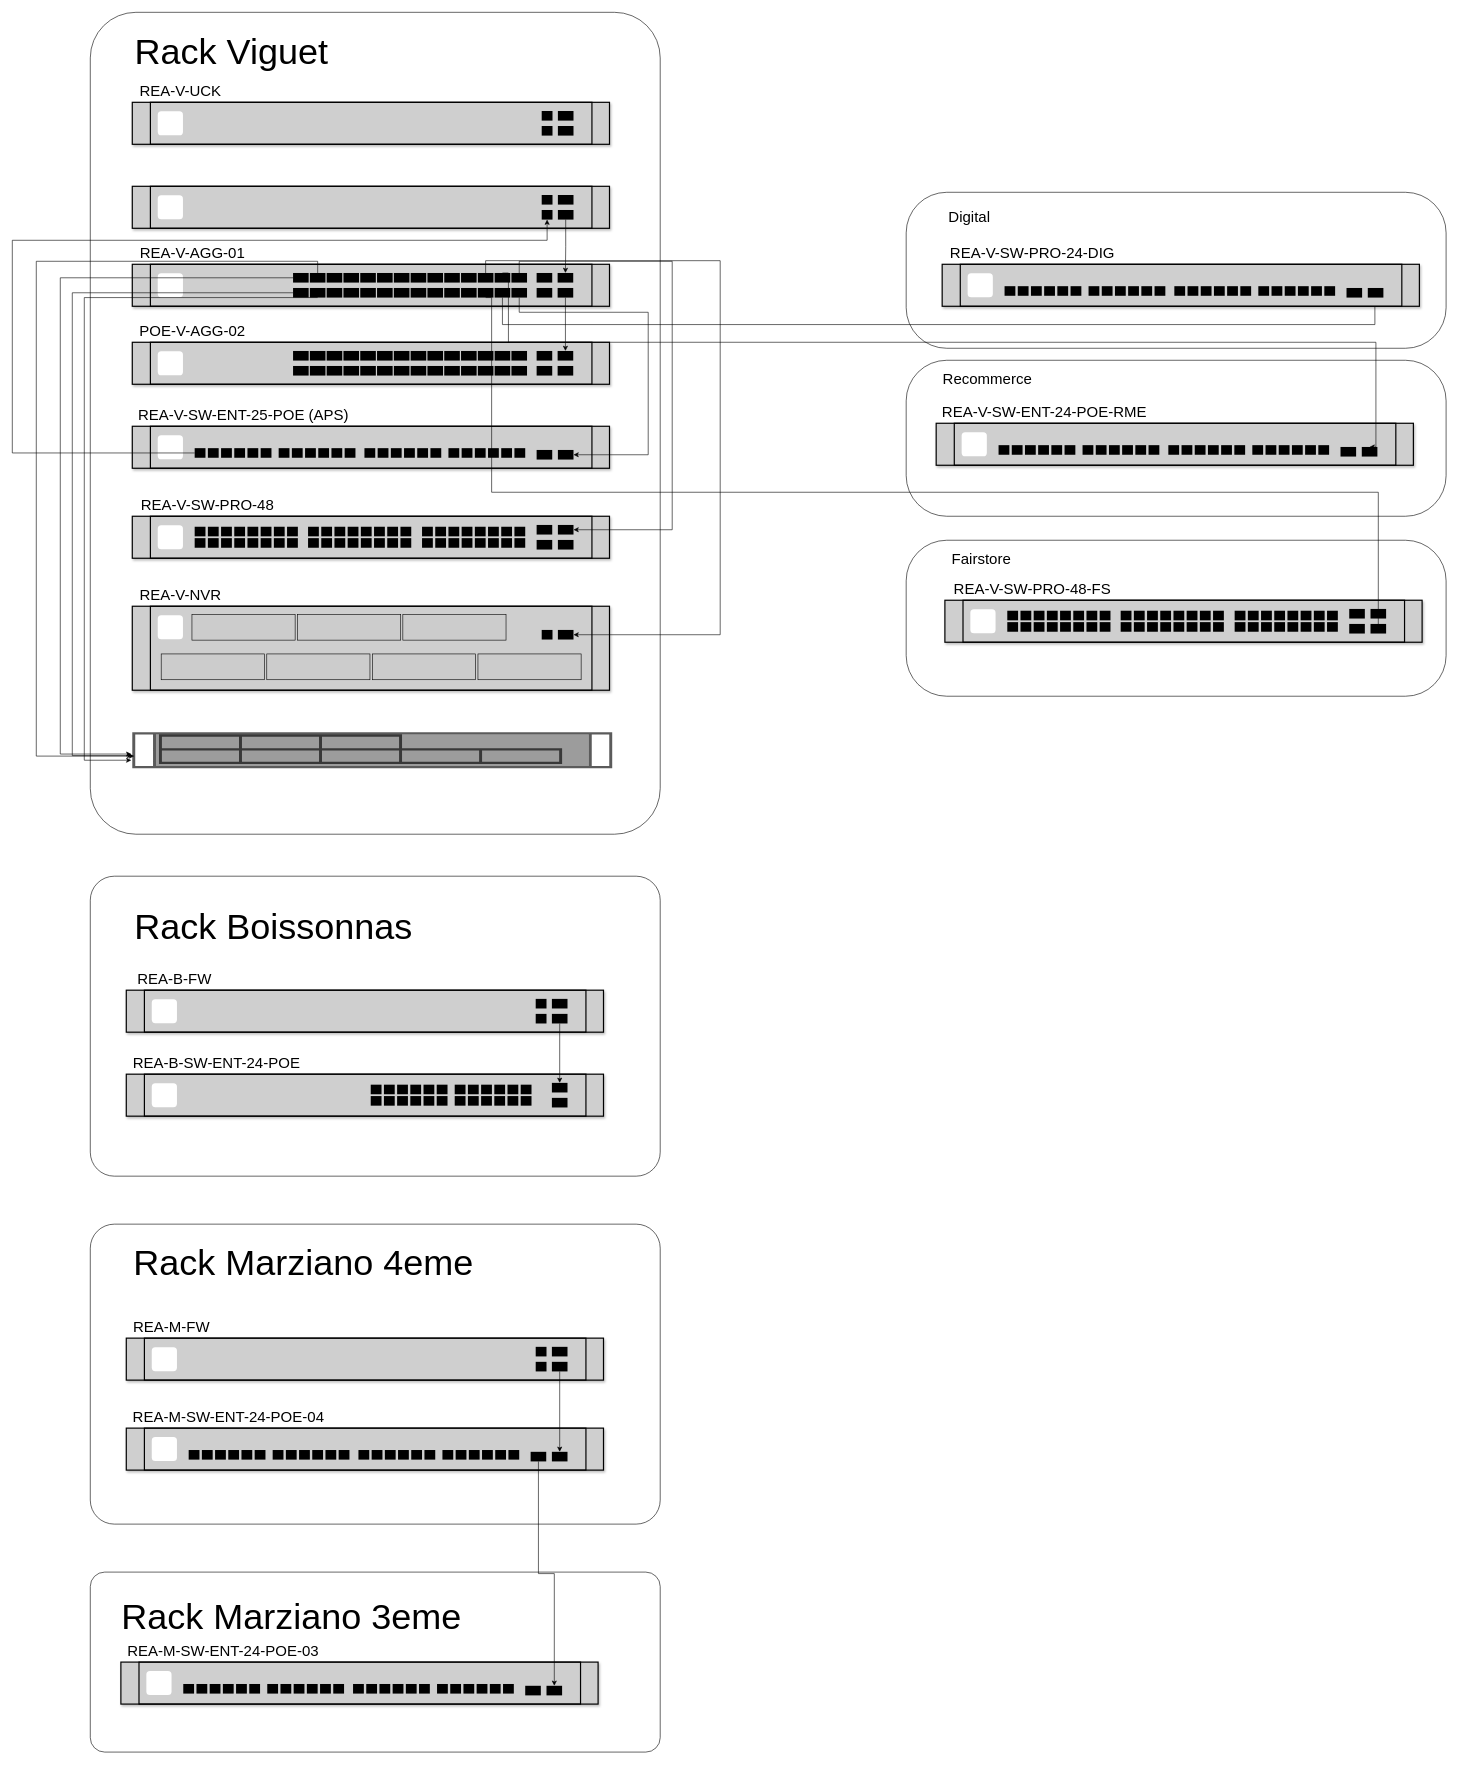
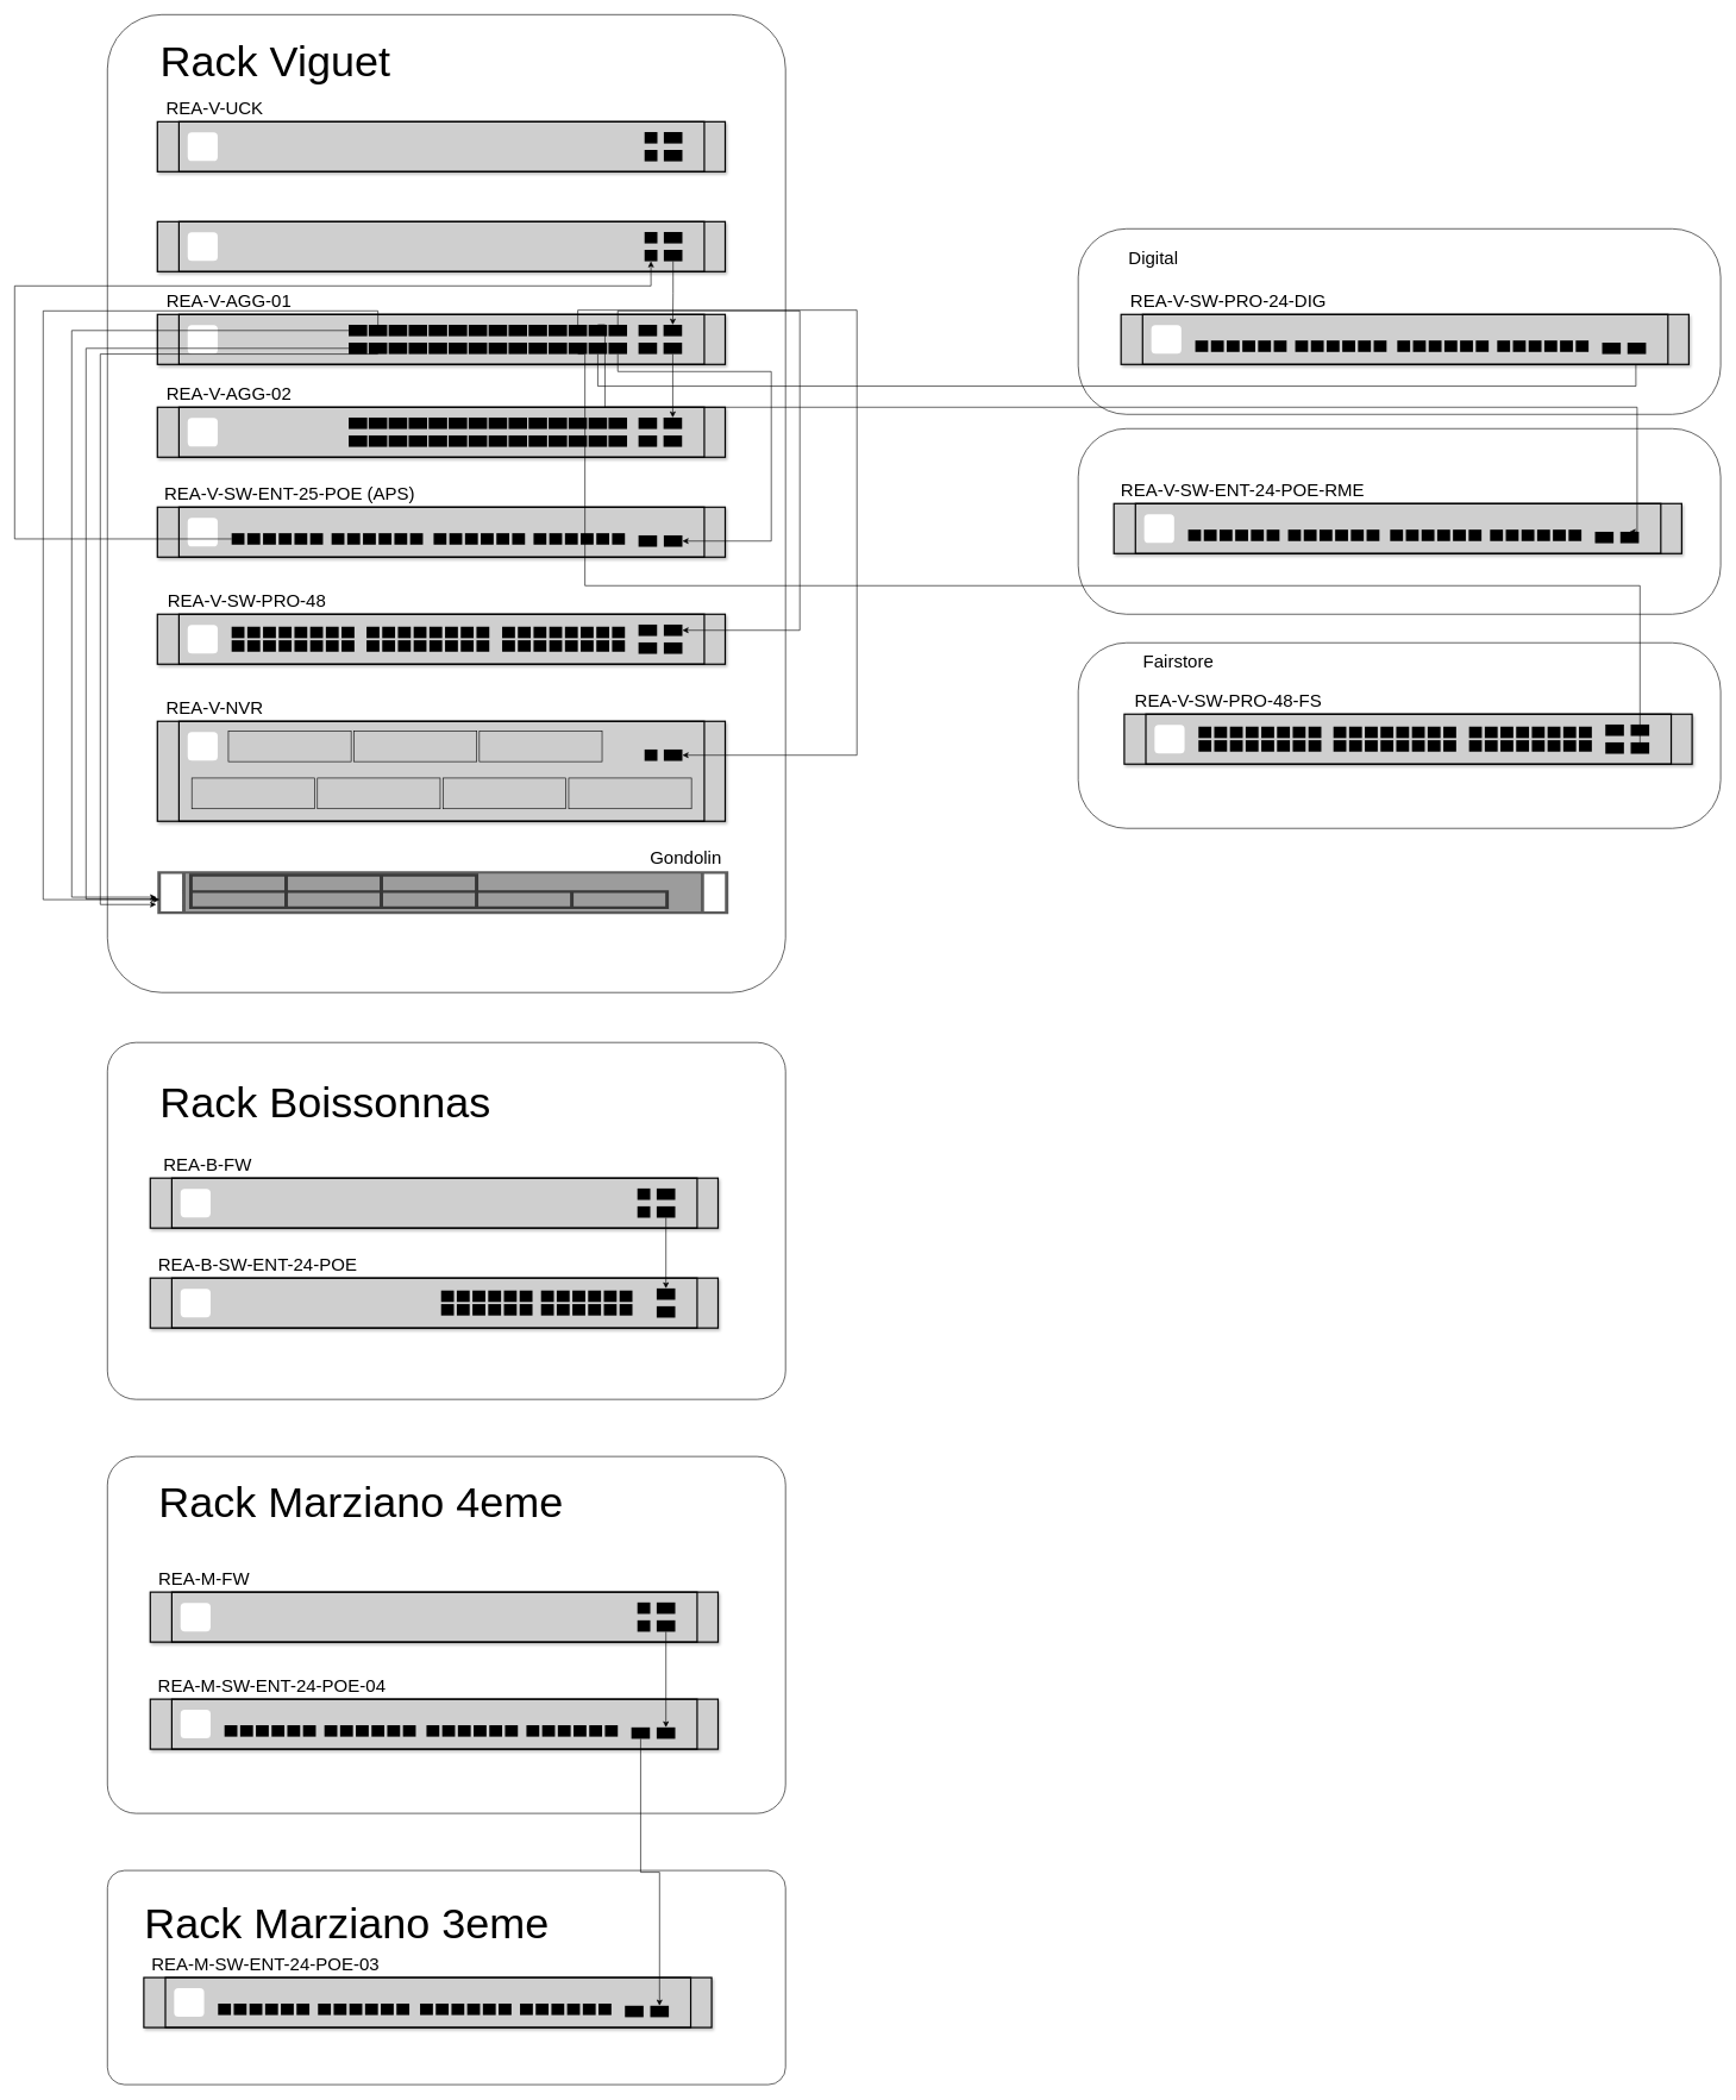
- <mxCell id="221" value="&lt;font style=&quot;font-size: 25px;&quot;&gt;POE-V-AGG-02&lt;/font&gt;" style="text;html=1;align=center;verticalAlign=middle;resizable=0;points=[];autosize=1;strokeColor=none;fillColor=none;" vertex="1" parent="1"><mxGeometry x="220" y="530" width="200" height="40" as="geometry" /></mxCell>
+ <mxCell id="221" value="&lt;font style=&quot;font-size: 25px;&quot;&gt;REA-V-AGG-02&lt;/font&gt;" style="text;html=1;align=center;verticalAlign=middle;resizable=0;points=[];autosize=1;strokeColor=none;fillColor=none;" vertex="1" parent="1"><mxGeometry x="220" y="530" width="200" height="40" as="geometry" /></mxCell>
- <mxCell id="389" value="&lt;font style=&quot;font-size: 25px;&quot;&gt;Recommerce&lt;/font&gt;" style="text;html=1;align=center;verticalAlign=middle;resizable=0;points=[];autosize=1;strokeColor=none;fillColor=none;" vertex="1" parent="1"><mxGeometry x="1560" y="610" width="170" height="40" as="geometry" /></mxCell>
- <mxCell id="388" value="&lt;font style=&quot;font-size: 25px;&quot;&gt;Fairs&lt;/font&gt;&lt;span style=&quot;font-size: 25px; background-color: initial;&quot;&gt;tore&lt;/span&gt;" style="text;html=1;align=center;verticalAlign=middle;resizable=0;points=[];autosize=1;strokeColor=none;fillColor=none;" vertex="1" parent="1"><mxGeometry x="1574.54" y="910" width="120" height="40" as="geometry" /></mxCell>
+ <mxCell id="388" value="&lt;font style=&quot;font-size: 25px;&quot;&gt;Fairs&lt;/font&gt;&lt;span style=&quot;font-size: 25px; background-color: initial;&quot;&gt;tore&lt;/span&gt;" style="text;html=1;align=center;verticalAlign=middle;resizable=0;points=[];autosize=1;strokeColor=none;fillColor=none;" vertex="1" parent="1"><mxGeometry x="1589.54" y="905" width="120" height="40" as="geometry" /></mxCell>
+ <mxCell id="226" value="&lt;font style=&quot;font-size: 25px;&quot;&gt;Gondolin&lt;/font&gt;" style="text;html=1;align=center;verticalAlign=middle;resizable=0;points=[];autosize=1;strokeColor=none;fillColor=none;" vertex="1" parent="1"><mxGeometry x="900" y="1180" width="120" height="40" as="geometry" /></mxCell>
